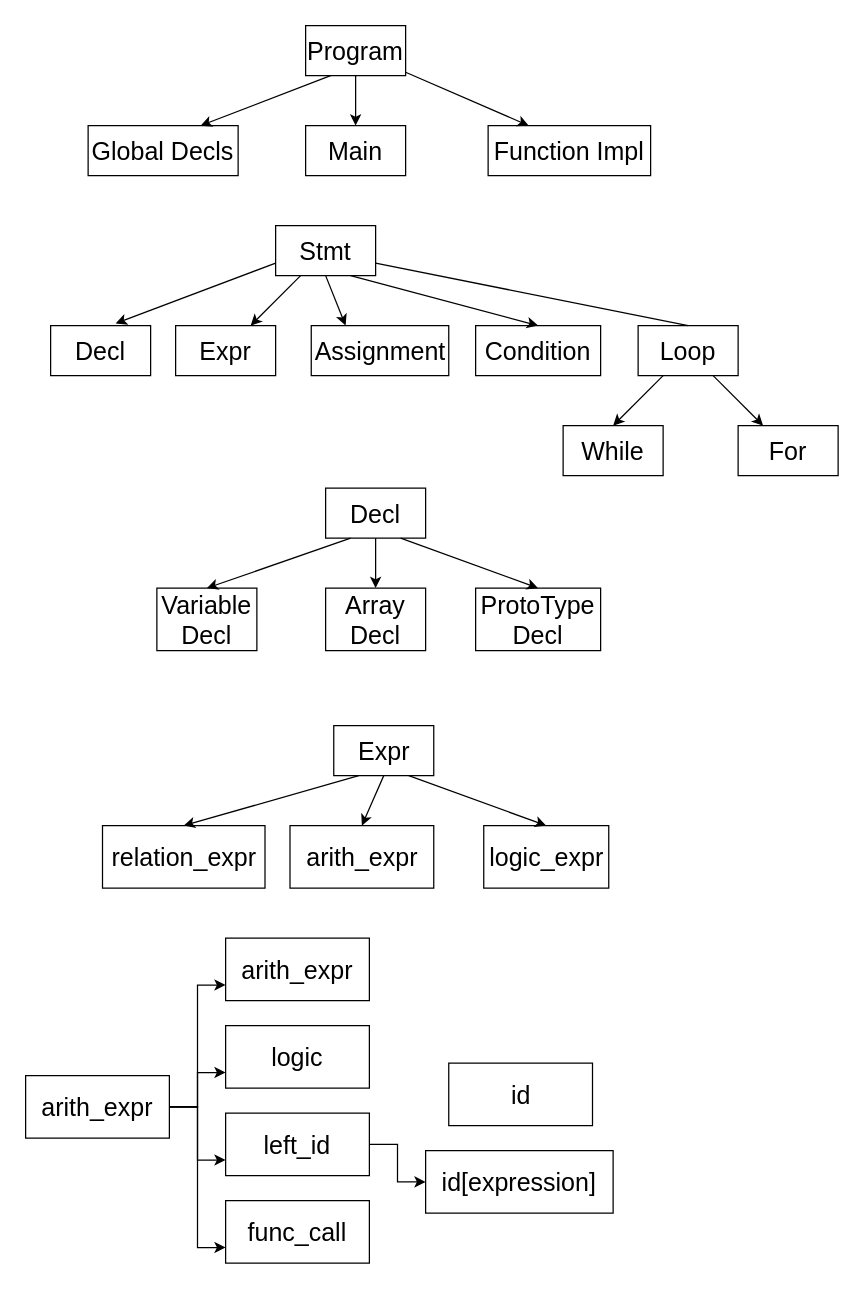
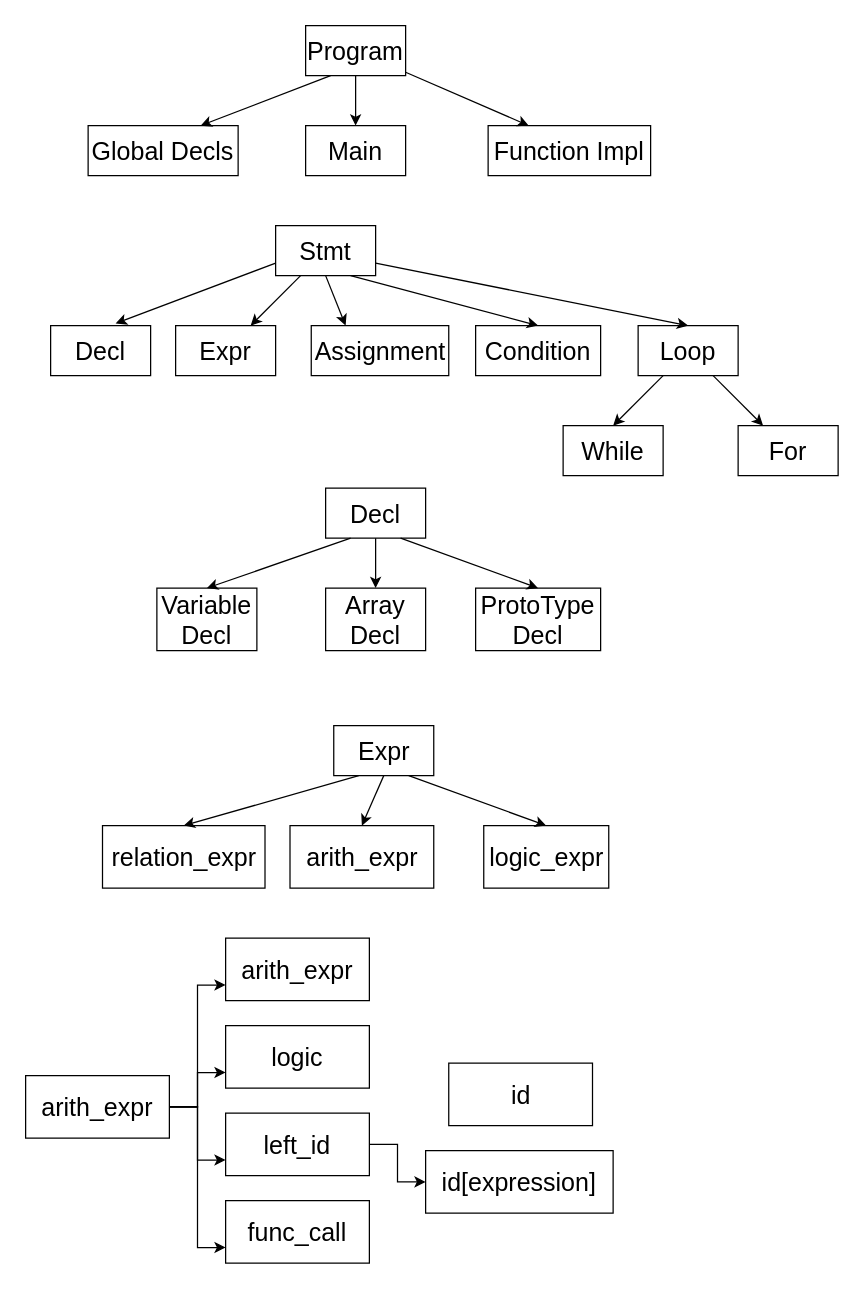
- <mxCell id="10" value="" style="endArrow=none;html=1;exitX=1;exitY=0.75;exitDx=0;exitDy=0;entryX=0.5;entryY=0;entryDx=0;entryDy=0;" edge="1" parent="1" source="2" target="6"><mxGeometry width="50" height="50" relative="1" as="geometry"><mxPoint x="290" y="260" as="sourcePoint" /><mxPoint x="340" y="210" as="targetPoint" /></mxGeometry></mxCell>
+ <mxCell id="10" value="" style="endArrow=classic;html=1;exitX=1;exitY=0.75;exitDx=0;exitDy=0;entryX=0.5;entryY=0;entryDx=0;entryDy=0;" edge="1" parent="1" source="2" target="6"><mxGeometry width="50" height="50" relative="1" as="geometry"><mxPoint x="290" y="260" as="sourcePoint" /><mxPoint x="340" y="210" as="targetPoint" /></mxGeometry></mxCell>
